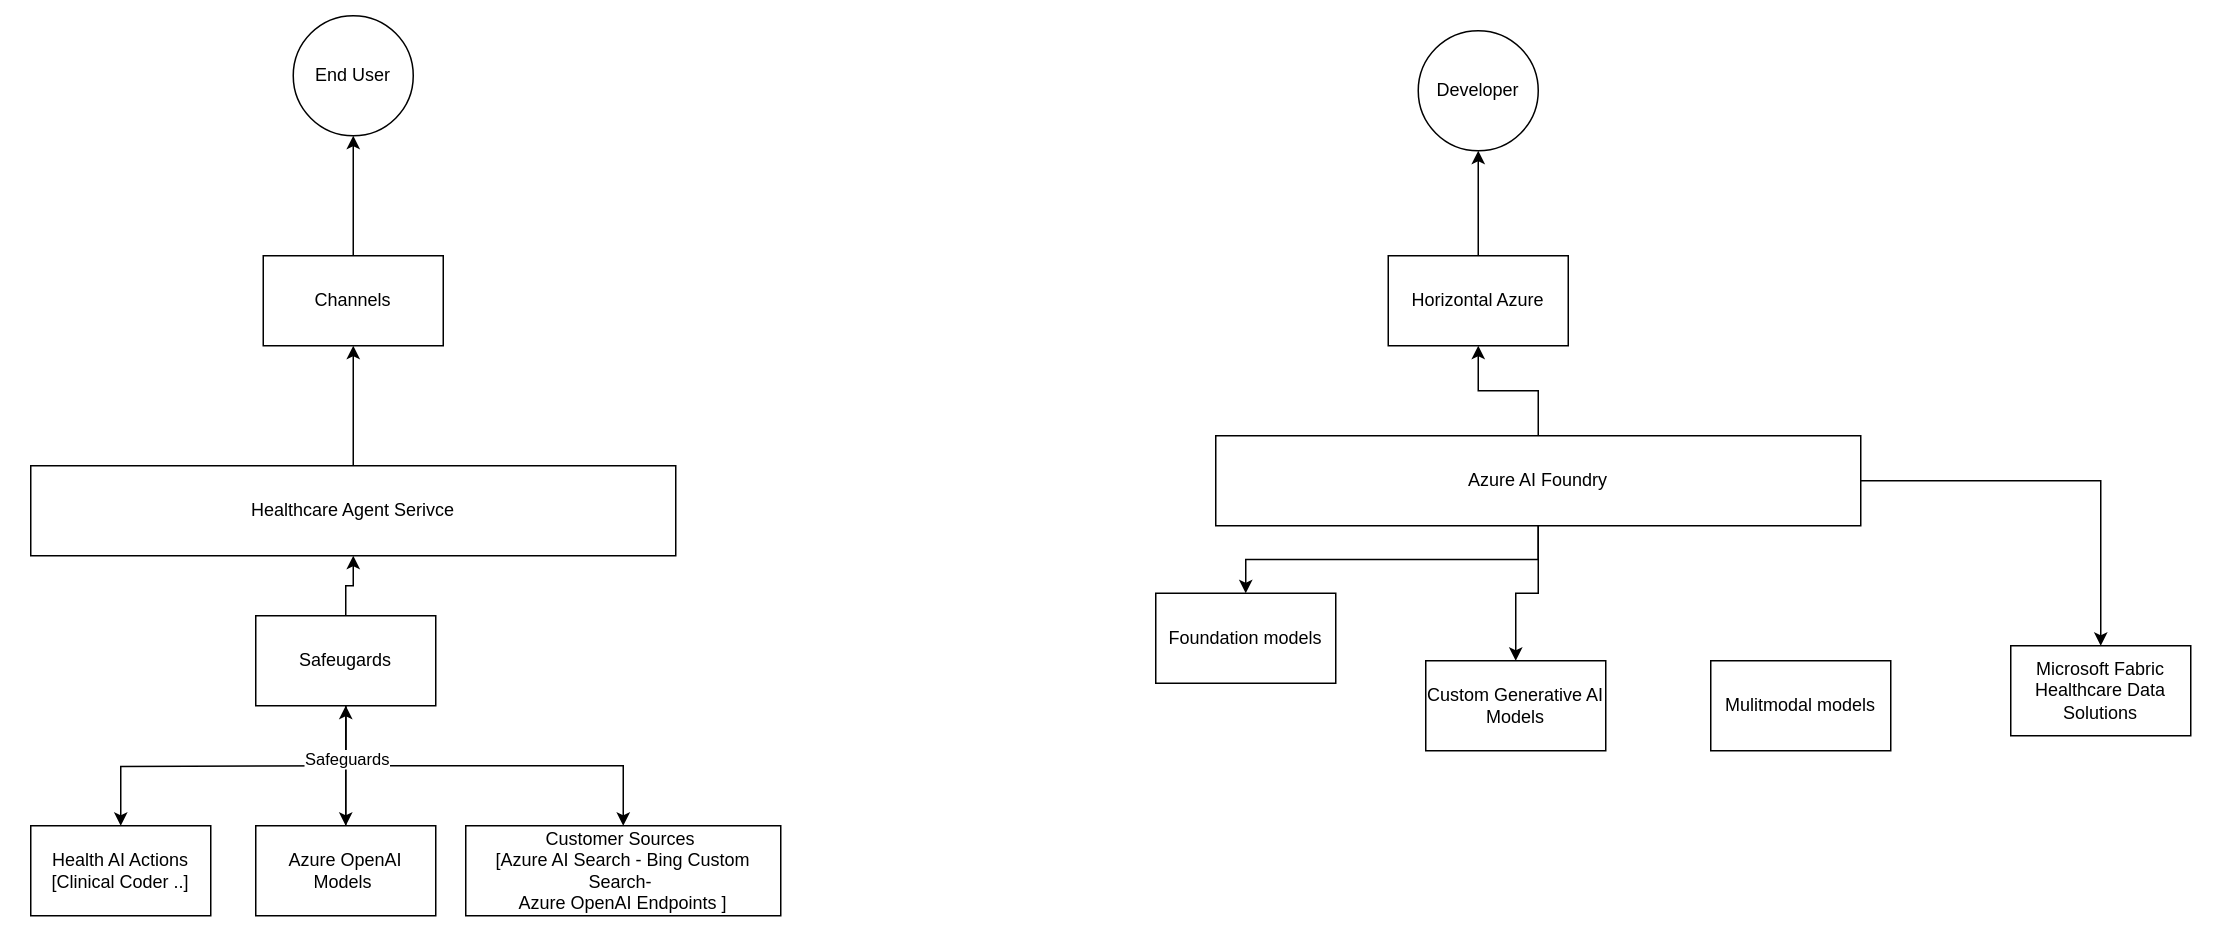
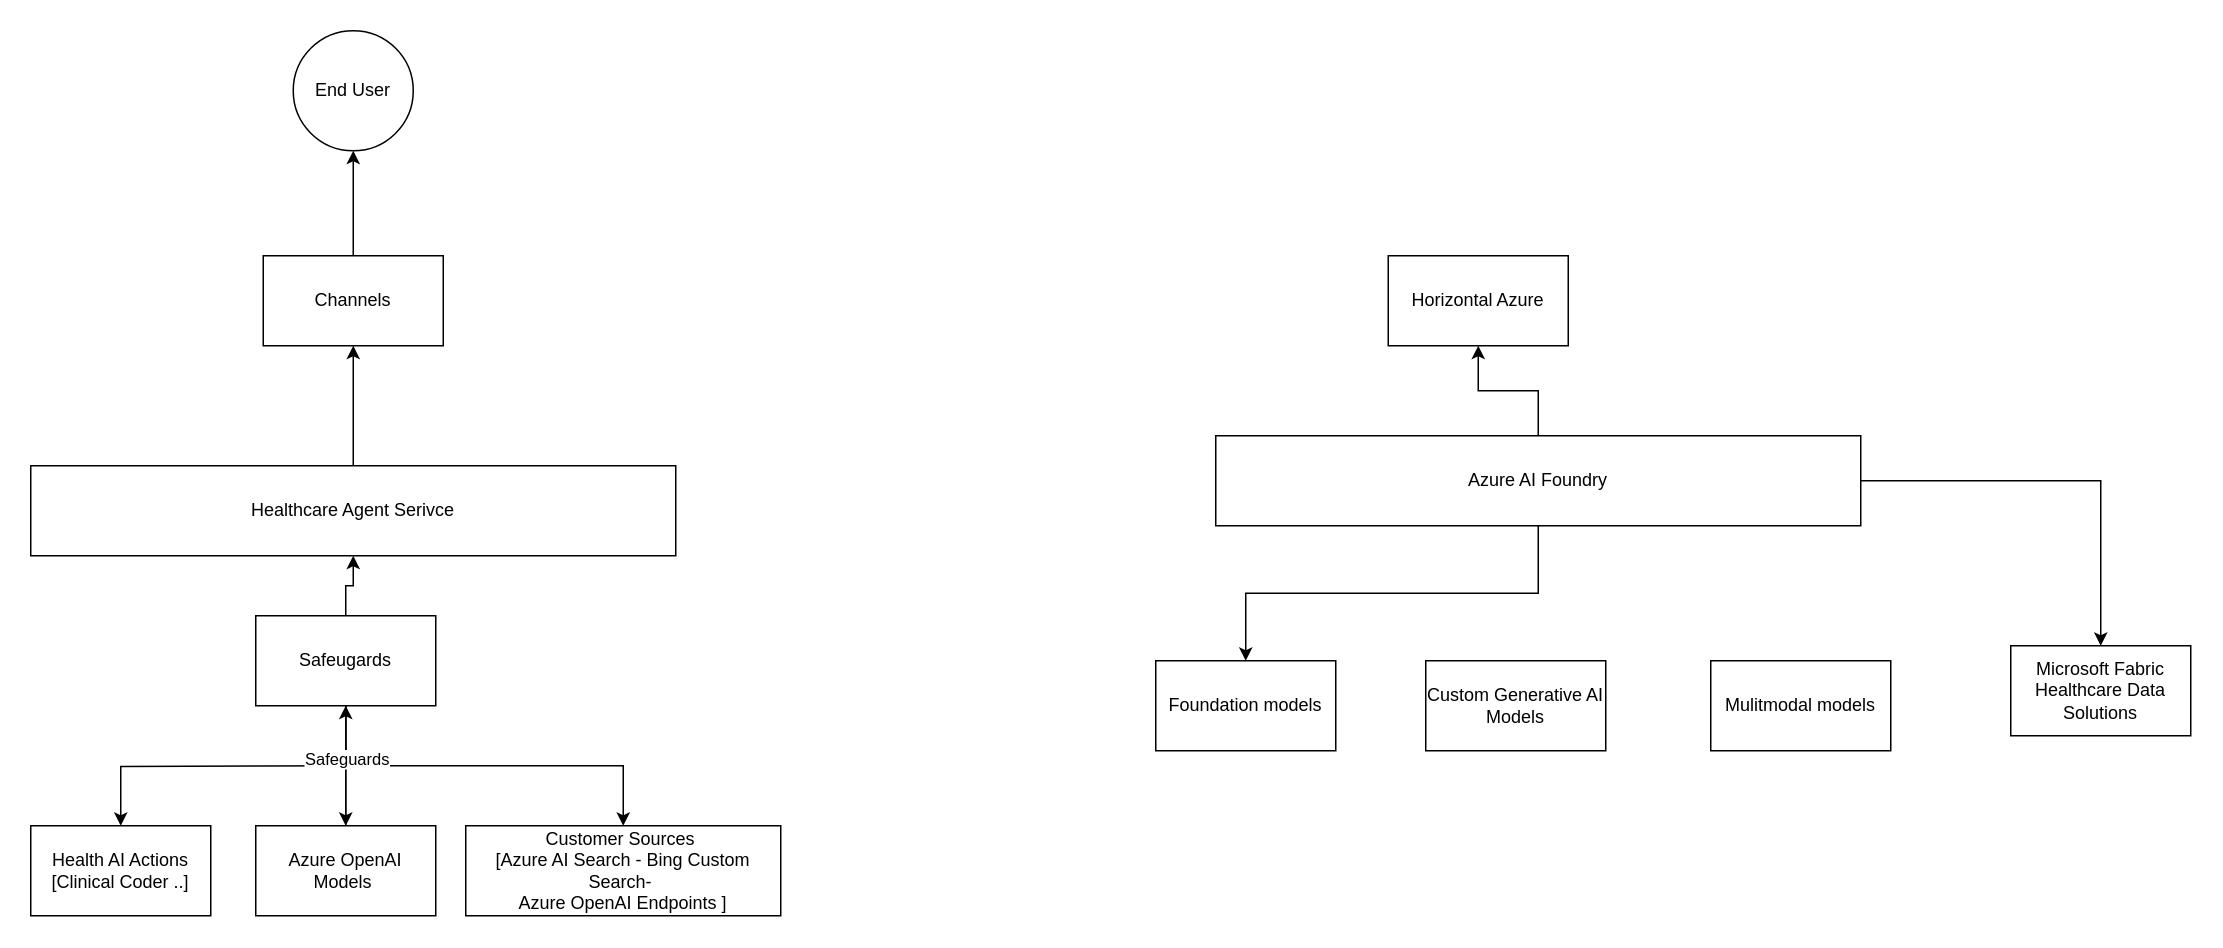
- <mxCell id="24" value="End User" style="ellipse;whiteSpace=wrap;html=1;rounded=0;" vertex="1" parent="1"><mxGeometry x="195" y="10" width="80" height="80" as="geometry" /></mxCell>
+ <mxCell id="24" value="End User" style="ellipse;whiteSpace=wrap;html=1;rounded=0;" vertex="1" parent="1"><mxGeometry x="195" y="20" width="80" height="80" as="geometry" /></mxCell>
- <mxCell id="27" value="Developer" style="ellipse;whiteSpace=wrap;html=1;rounded=0;" vertex="1" parent="1"><mxGeometry x="945" y="20" width="80" height="80" as="geometry" /></mxCell>
- <mxCell id="25" value="" style="edgeStyle=orthogonalEdgeStyle;rounded=0;orthogonalLoop=1;jettySize=auto;html=1;" edge="1" parent="1" source="26" target="27"><mxGeometry relative="1" as="geometry" /></mxCell>
- <mxCell id="15" value="" style="edgeStyle=orthogonalEdgeStyle;rounded=0;orthogonalLoop=1;jettySize=auto;html=1;" edge="1" parent="1" source="18" target="20"><mxGeometry relative="1" as="geometry" /></mxCell>
- <mxCell id="19" value="Foundation models" style="whiteSpace=wrap;html=1;rounded=0;" vertex="1" parent="1"><mxGeometry x="770" y="395" width="120" height="60" as="geometry" /></mxCell>
+ <mxCell id="19" value="Foundation models" style="whiteSpace=wrap;html=1;rounded=0;" vertex="1" parent="1"><mxGeometry x="770" y="440" width="120" height="60" as="geometry" /></mxCell>
